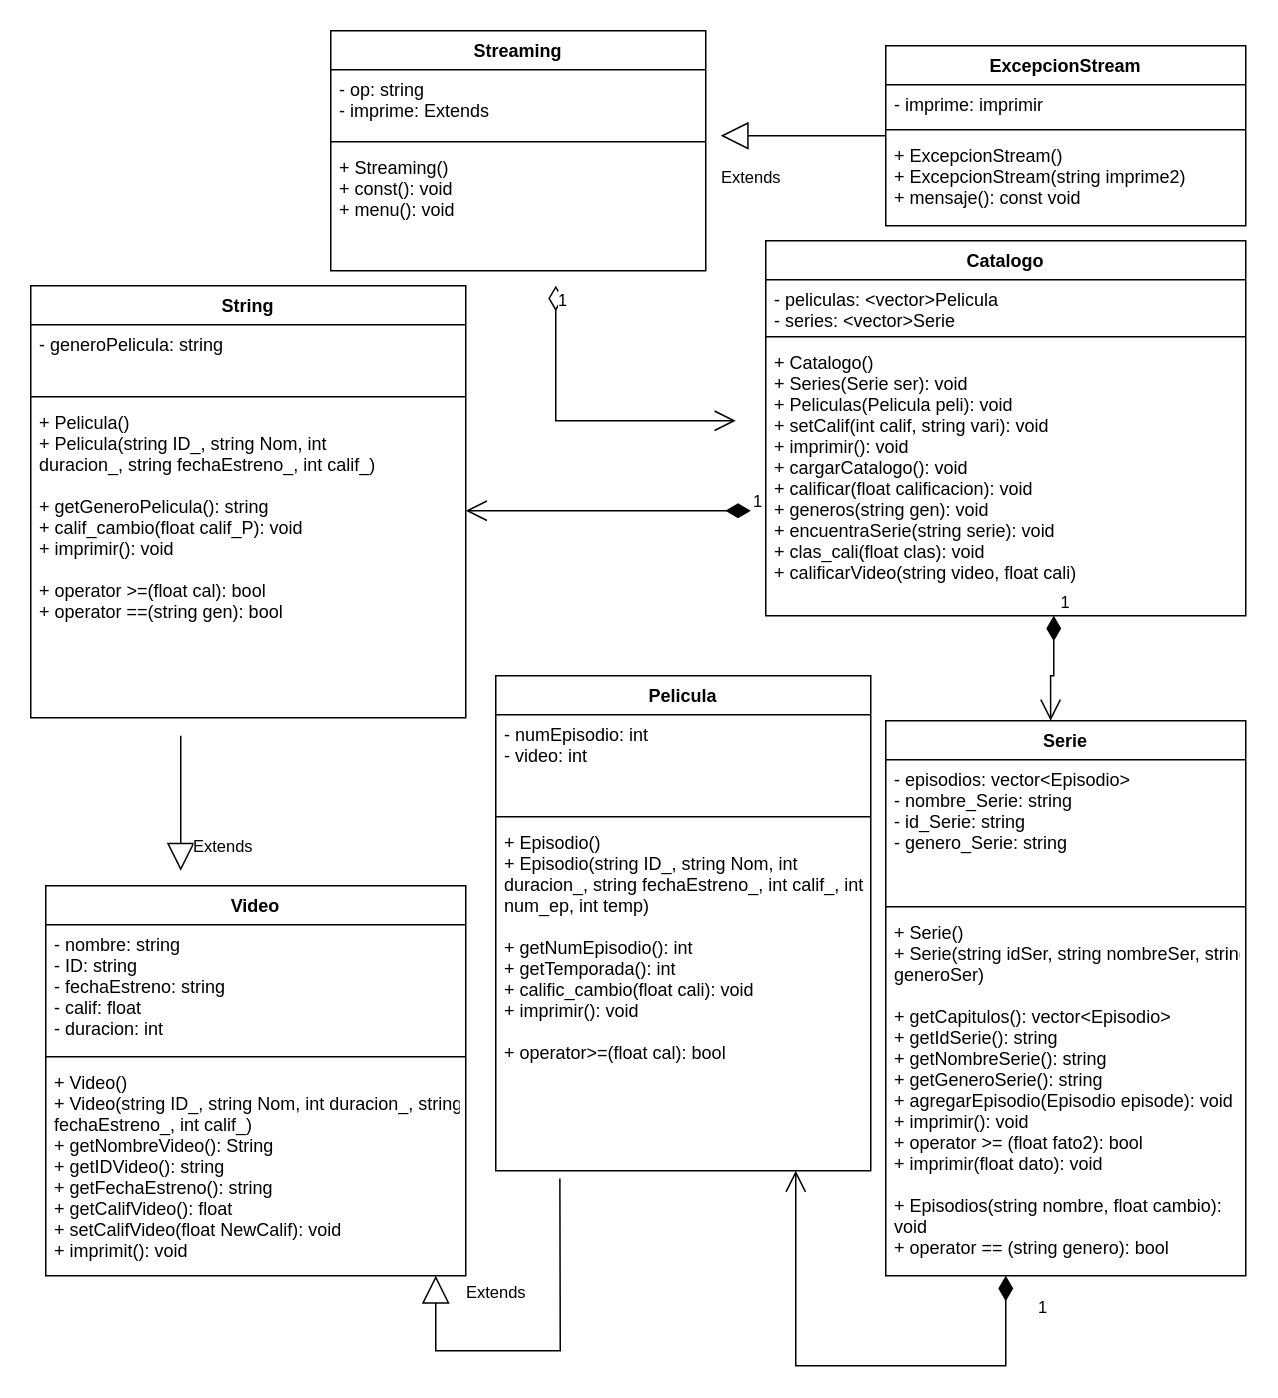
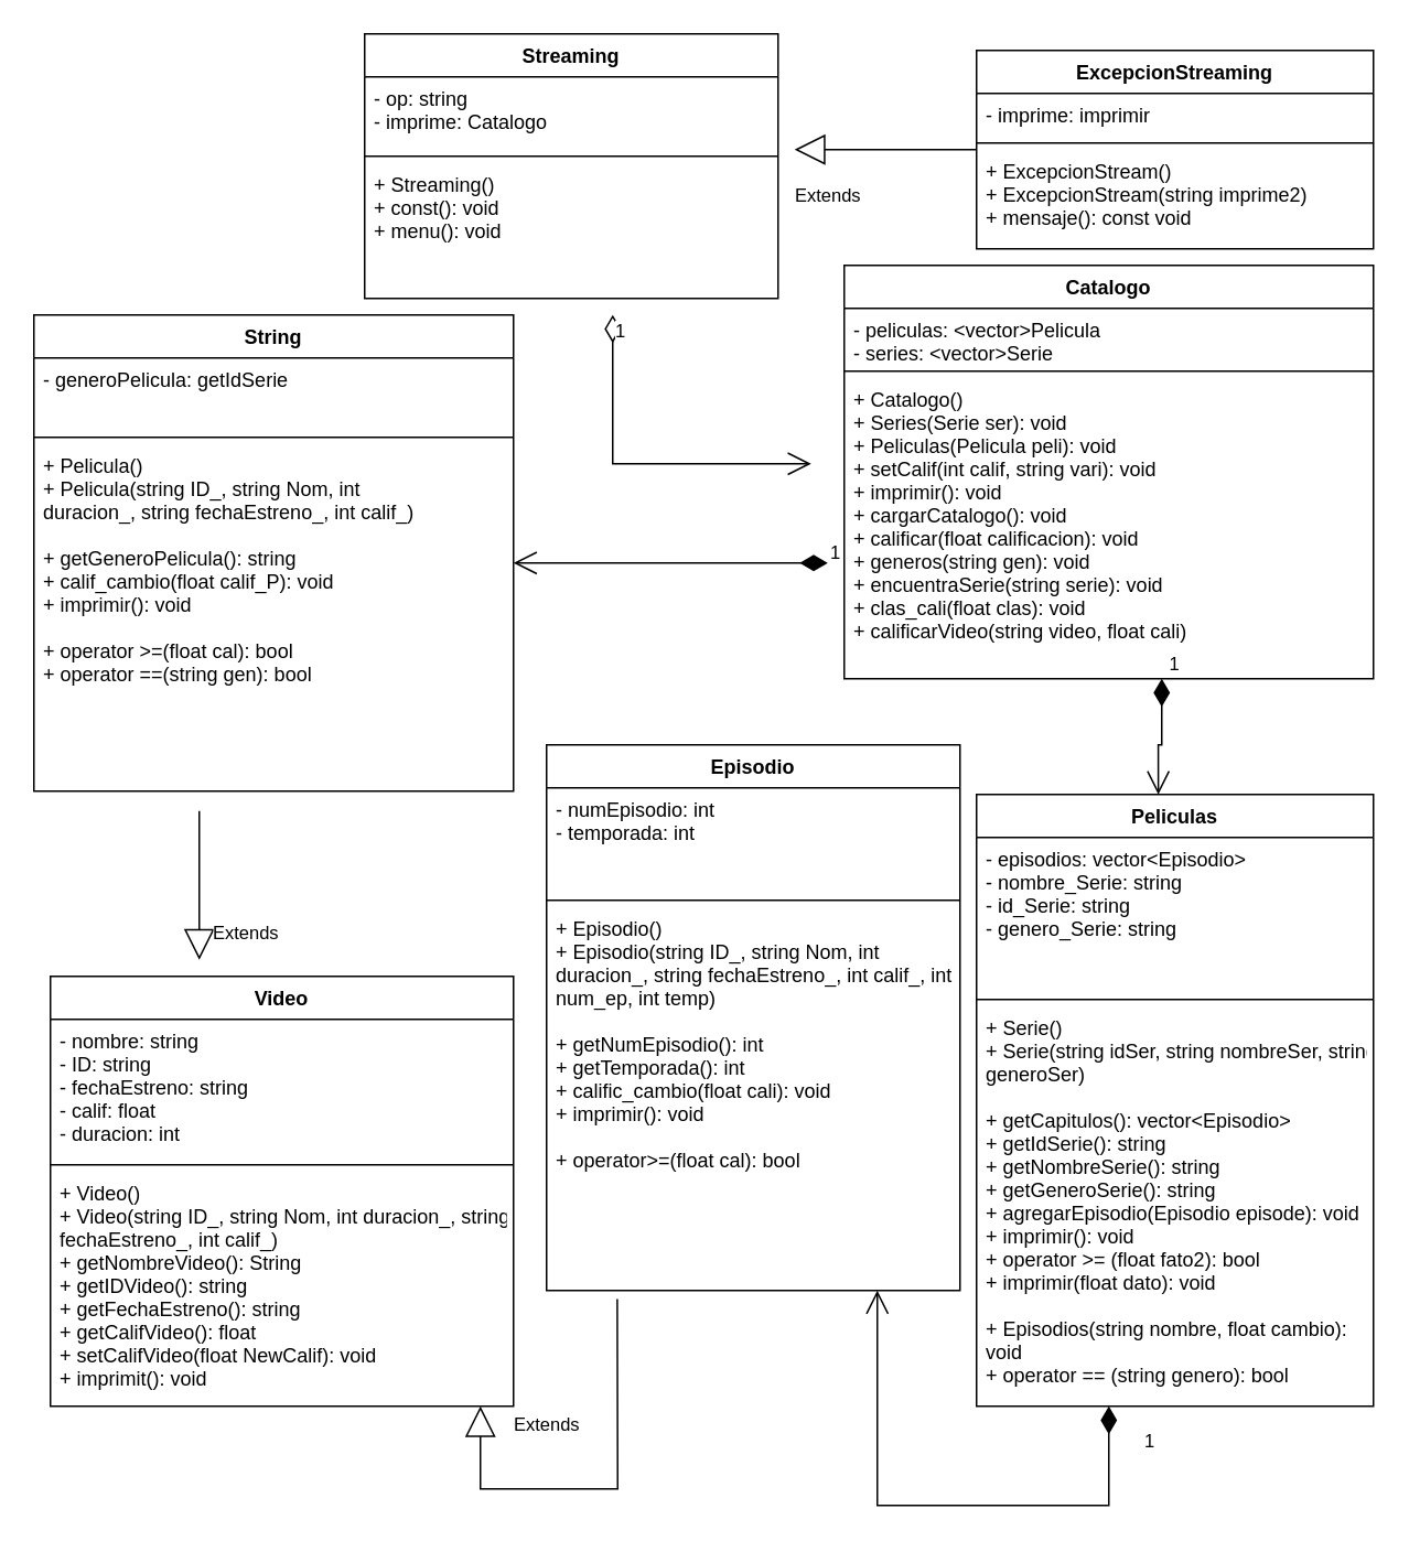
- <mxCell id="32" value="ExcepcionStream" style="swimlane;fontStyle=1;align=center;verticalAlign=top;childLayout=stackLayout;horizontal=1;startSize=26;horizontalStack=0;resizeParent=1;resizeParentMax=0;resizeLast=0;collapsible=1;marginBottom=0;" vertex="1" parent="1"><mxGeometry x="590" y="30" width="240" height="120" as="geometry" /></mxCell>
+ <mxCell id="32" value="ExcepcionStreaming" style="swimlane;fontStyle=1;align=center;verticalAlign=top;childLayout=stackLayout;horizontal=1;startSize=26;horizontalStack=0;resizeParent=1;resizeParentMax=0;resizeLast=0;collapsible=1;marginBottom=0;" vertex="1" parent="1"><mxGeometry x="590" y="30" width="240" height="120" as="geometry" /></mxCell>
- <mxCell id="3" value="- op: string&#10;- imprime: Extends" style="text;strokeColor=none;fillColor=none;align=left;verticalAlign=top;spacingLeft=4;spacingRight=4;overflow=hidden;rotatable=0;points=[[0,0.5],[1,0.5]];portConstraint=eastwest;" parent="2" vertex="1"><mxGeometry y="26" width="250" height="44" as="geometry" /></mxCell>
+ <mxCell id="3" value="- op: string&#10;- imprime: Catalogo" style="text;strokeColor=none;fillColor=none;align=left;verticalAlign=top;spacingLeft=4;spacingRight=4;overflow=hidden;rotatable=0;points=[[0,0.5],[1,0.5]];portConstraint=eastwest;" parent="2" vertex="1"><mxGeometry y="26" width="250" height="44" as="geometry" /></mxCell>
- <mxCell id="7" value="- generoPelicula: string&#10;&#10;" style="text;strokeColor=none;fillColor=none;align=left;verticalAlign=top;spacingLeft=4;spacingRight=4;overflow=hidden;rotatable=0;points=[[0,0.5],[1,0.5]];portConstraint=eastwest;" parent="6" vertex="1"><mxGeometry y="26" width="290" height="44" as="geometry" /></mxCell>
+ <mxCell id="7" value="- generoPelicula: getIdSerie&#10;&#10;" style="text;strokeColor=none;fillColor=none;align=left;verticalAlign=top;spacingLeft=4;spacingRight=4;overflow=hidden;rotatable=0;points=[[0,0.5],[1,0.5]];portConstraint=eastwest;" parent="6" vertex="1"><mxGeometry y="26" width="290" height="44" as="geometry" /></mxCell>
- <mxCell id="14" value="Pelicula" style="swimlane;fontStyle=1;align=center;verticalAlign=top;childLayout=stackLayout;horizontal=1;startSize=26;horizontalStack=0;resizeParent=1;resizeParentMax=0;resizeLast=0;collapsible=1;marginBottom=0;" parent="1" vertex="1"><mxGeometry x="330" y="450" width="250" height="330" as="geometry" /></mxCell>
+ <mxCell id="14" value="Episodio" style="swimlane;fontStyle=1;align=center;verticalAlign=top;childLayout=stackLayout;horizontal=1;startSize=26;horizontalStack=0;resizeParent=1;resizeParentMax=0;resizeLast=0;collapsible=1;marginBottom=0;" parent="1" vertex="1"><mxGeometry x="330" y="450" width="250" height="330" as="geometry" /></mxCell>
- <mxCell id="15" value="- numEpisodio: int&#10;- video: int" style="text;strokeColor=none;fillColor=none;align=left;verticalAlign=top;spacingLeft=4;spacingRight=4;overflow=hidden;rotatable=0;points=[[0,0.5],[1,0.5]];portConstraint=eastwest;" parent="14" vertex="1"><mxGeometry y="26" width="250" height="64" as="geometry" /></mxCell>
+ <mxCell id="15" value="- numEpisodio: int&#10;- temporada: int" style="text;strokeColor=none;fillColor=none;align=left;verticalAlign=top;spacingLeft=4;spacingRight=4;overflow=hidden;rotatable=0;points=[[0,0.5],[1,0.5]];portConstraint=eastwest;" parent="14" vertex="1"><mxGeometry y="26" width="250" height="64" as="geometry" /></mxCell>
- <mxCell id="18" value="Serie" style="swimlane;fontStyle=1;align=center;verticalAlign=top;childLayout=stackLayout;horizontal=1;startSize=26;horizontalStack=0;resizeParent=1;resizeParentMax=0;resizeLast=0;collapsible=1;marginBottom=0;" parent="1" vertex="1"><mxGeometry x="590" y="480" width="240" height="370" as="geometry" /></mxCell>
+ <mxCell id="18" value="Peliculas" style="swimlane;fontStyle=1;align=center;verticalAlign=top;childLayout=stackLayout;horizontal=1;startSize=26;horizontalStack=0;resizeParent=1;resizeParentMax=0;resizeLast=0;collapsible=1;marginBottom=0;" parent="1" vertex="1"><mxGeometry x="590" y="480" width="240" height="370" as="geometry" /></mxCell>
